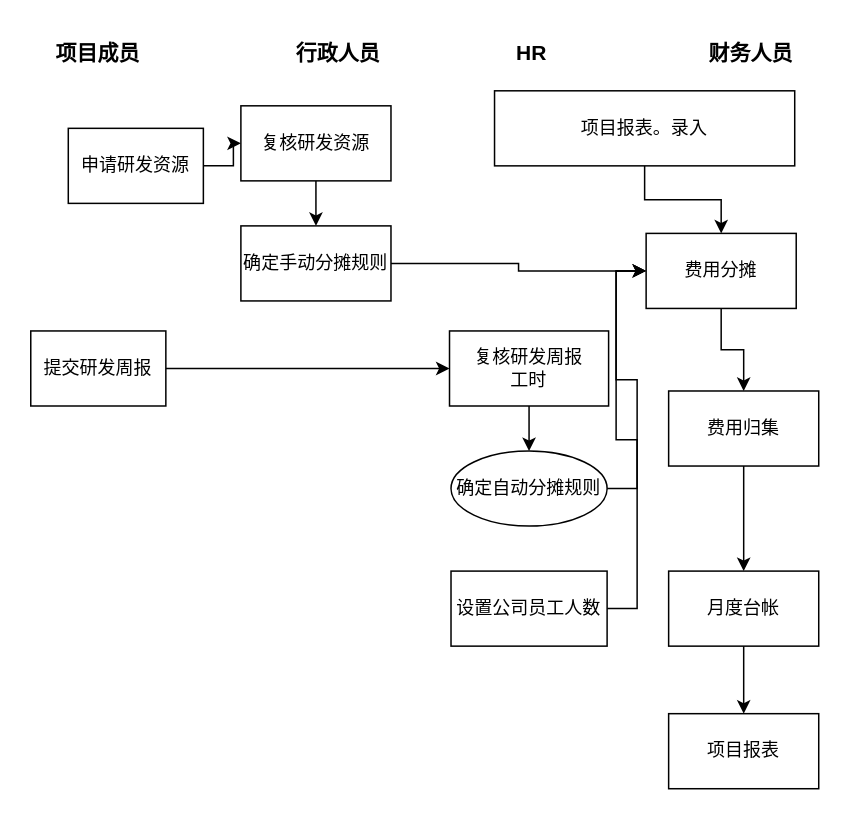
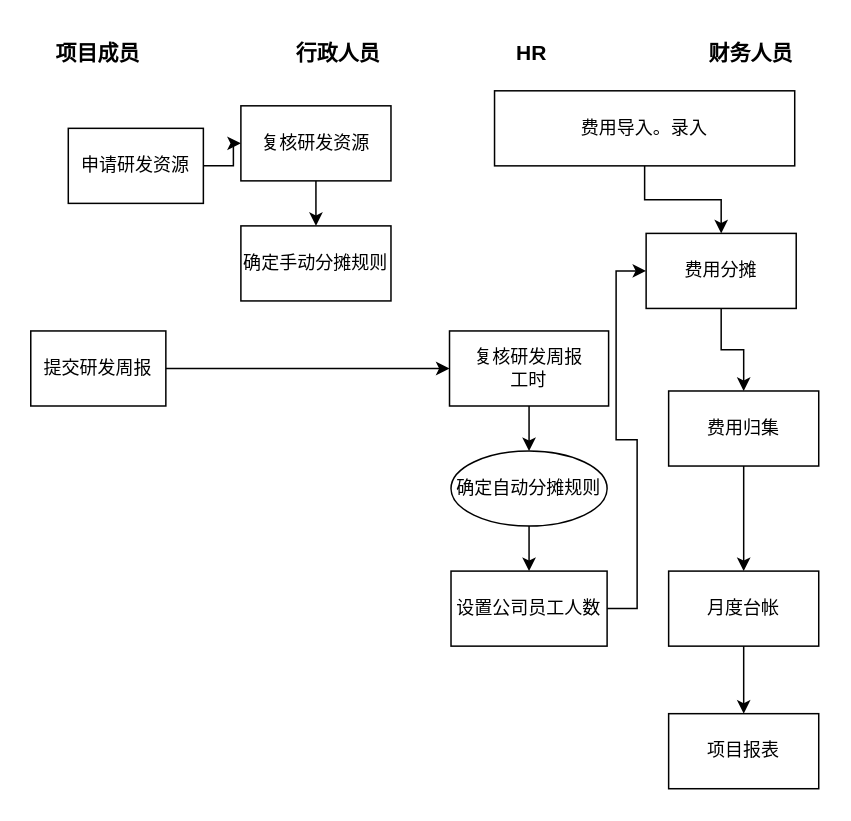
- <mxCell id="3" value="项目报表。录入" style="rounded=0;whiteSpace=wrap;html=1;" parent="1" vertex="1"><mxGeometry x="329" y="60" width="200" height="50" as="geometry" /></mxCell>
+ <mxCell id="3" value="费用导入。录入" style="rounded=0;whiteSpace=wrap;html=1;" parent="1" vertex="1"><mxGeometry x="329" y="60" width="200" height="50" as="geometry" /></mxCell>
- <mxCell id="25" style="edgeStyle=orthogonalEdgeStyle;rounded=0;orthogonalLoop=1;jettySize=auto;html=1;entryX=0;entryY=0.5;entryDx=0;entryDy=0;" parent="1" source="26" target="5" edge="1"><mxGeometry relative="1" as="geometry" /></mxCell>
- <mxCell id="18" style="edgeStyle=orthogonalEdgeStyle;rounded=0;orthogonalLoop=1;jettySize=auto;html=1;entryX=0;entryY=0.5;entryDx=0;entryDy=0;" parent="1" source="19" target="5" edge="1"><mxGeometry relative="1" as="geometry" /></mxCell>
+ <mxCell id="18" style="edgeStyle=orthogonalEdgeStyle;rounded=0;orthogonalLoop=1;jettySize=auto;html=1;" parent="1" source="19" target="28" edge="1"><mxGeometry relative="1" as="geometry" /></mxCell>
